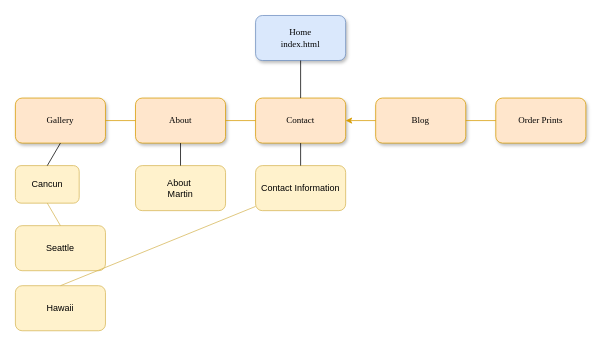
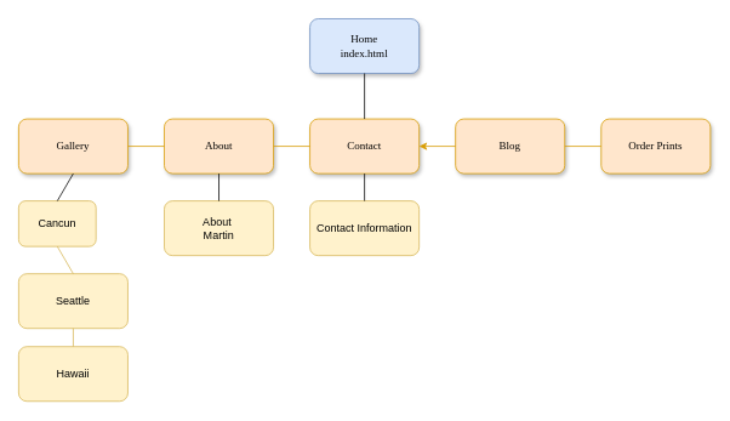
- <mxCell id="16" value="" style="endArrow=none;html=1;exitX=0.5;exitY=0;exitDx=0;exitDy=0;fillColor=#fff2cc;strokeColor=#d6b656;" edge="1" parent="1" source="12" target="19"><mxGeometry width="50" height="50" relative="1" as="geometry"><mxPoint x="330" y="340" as="sourcePoint" /><mxPoint x="380" y="290" as="targetPoint" /></mxGeometry></mxCell>
+ <mxCell id="16" value="" style="endArrow=none;html=1;entryX=0.5;entryY=1;entryDx=0;entryDy=0;exitX=0.5;exitY=0;exitDx=0;exitDy=0;fillColor=#fff2cc;strokeColor=#d6b656;" edge="1" parent="1" source="12" target="13"><mxGeometry width="50" height="50" relative="1" as="geometry"><mxPoint x="330" y="340" as="sourcePoint" /><mxPoint x="380" y="290" as="targetPoint" /></mxGeometry></mxCell>
